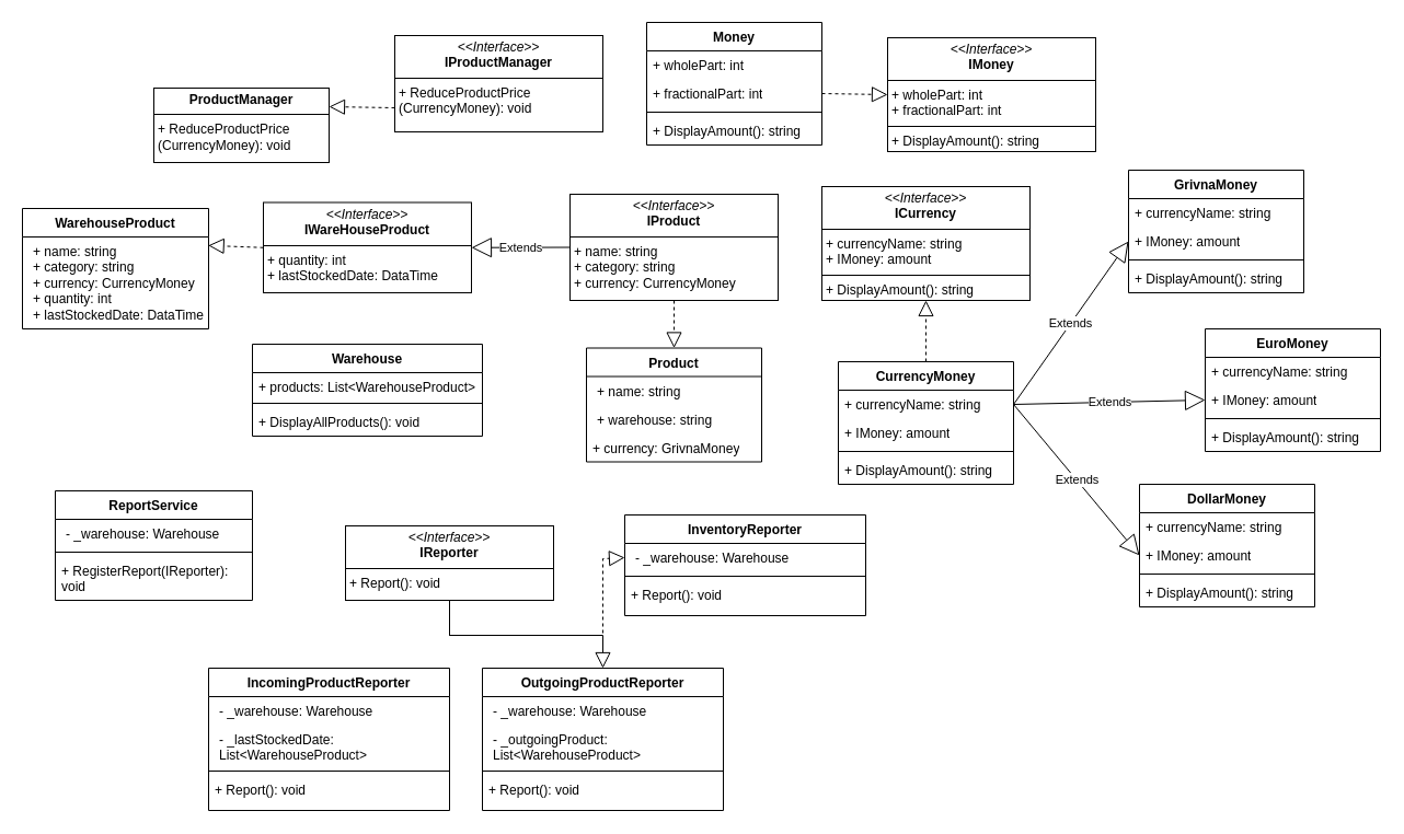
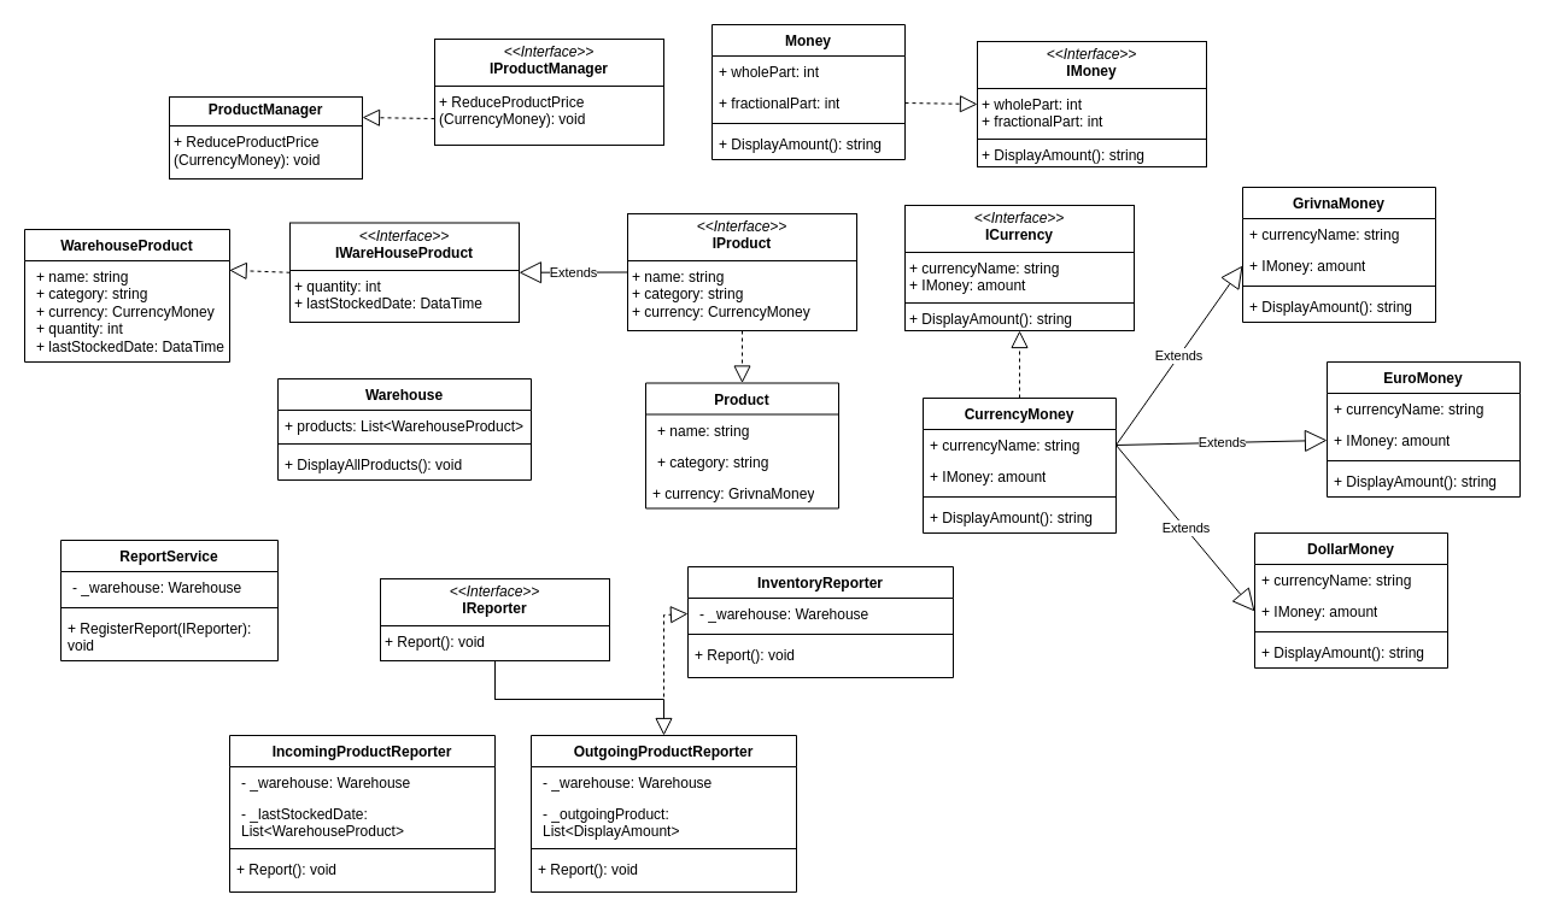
- <mxCell id="34" value="&lt;p style=&quot;margin: 0px 0px 0px 4px;&quot;&gt;+ warehouse: string&amp;nbsp;&lt;/p&gt;&lt;p style=&quot;margin: 0px 0px 0px 4px;&quot;&gt;&lt;br&gt;&lt;/p&gt;" style="text;strokeColor=none;fillColor=none;align=left;verticalAlign=top;spacingLeft=4;spacingRight=4;overflow=hidden;rotatable=0;points=[[0,0.5],[1,0.5]];portConstraint=eastwest;whiteSpace=wrap;html=1;" vertex="1" parent="32"><mxGeometry y="52" width="160" height="26" as="geometry" /></mxCell>
+ <mxCell id="34" value="&lt;p style=&quot;margin: 0px 0px 0px 4px;&quot;&gt;+ category: string&amp;nbsp;&lt;/p&gt;&lt;p style=&quot;margin: 0px 0px 0px 4px;&quot;&gt;&lt;br&gt;&lt;/p&gt;" style="text;strokeColor=none;fillColor=none;align=left;verticalAlign=top;spacingLeft=4;spacingRight=4;overflow=hidden;rotatable=0;points=[[0,0.5],[1,0.5]];portConstraint=eastwest;whiteSpace=wrap;html=1;" vertex="1" parent="32"><mxGeometry y="52" width="160" height="26" as="geometry" /></mxCell>
- <mxCell id="59" value="&lt;p style=&quot;margin: 0px 0px 0px 4px;&quot;&gt;- _outgoingProduct: List&amp;lt;WarehouseProduct&amp;gt;&lt;br&gt;&lt;br&gt;&lt;/p&gt;" style="text;strokeColor=none;fillColor=none;align=left;verticalAlign=top;spacingLeft=4;spacingRight=4;overflow=hidden;rotatable=0;points=[[0,0.5],[1,0.5]];portConstraint=eastwest;whiteSpace=wrap;html=1;" vertex="1" parent="57"><mxGeometry y="52" width="220" height="38" as="geometry" /></mxCell>
+ <mxCell id="59" value="&lt;p style=&quot;margin: 0px 0px 0px 4px;&quot;&gt;- _outgoingProduct: List&amp;lt;DisplayAmount&amp;gt;&lt;br&gt;&lt;br&gt;&lt;/p&gt;" style="text;strokeColor=none;fillColor=none;align=left;verticalAlign=top;spacingLeft=4;spacingRight=4;overflow=hidden;rotatable=0;points=[[0,0.5],[1,0.5]];portConstraint=eastwest;whiteSpace=wrap;html=1;" vertex="1" parent="57"><mxGeometry y="52" width="220" height="38" as="geometry" /></mxCell>
